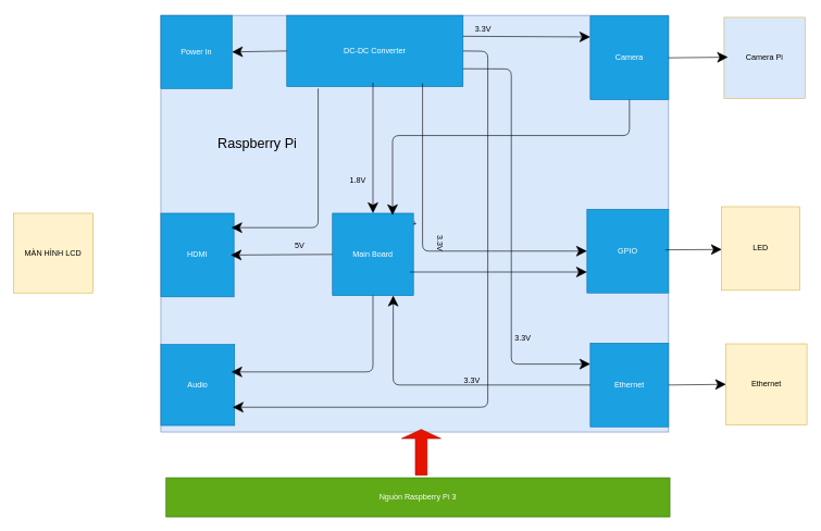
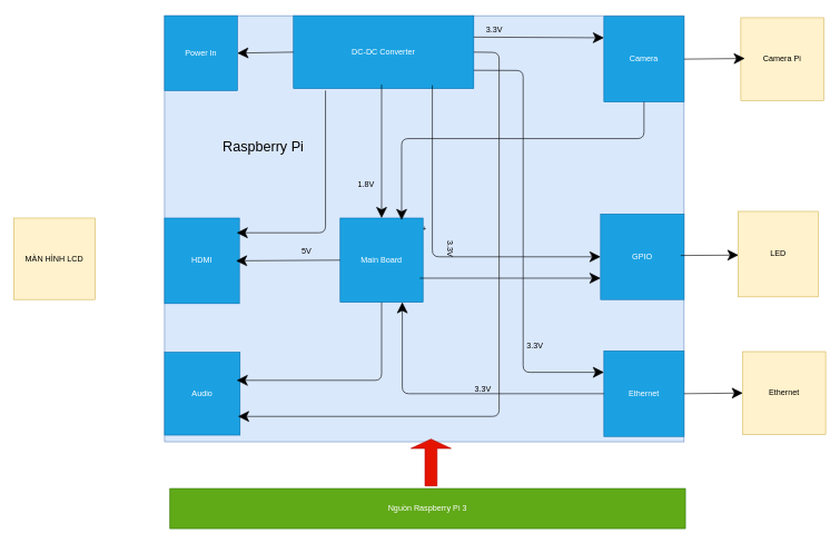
- <mxCell id="5" value="Camera Pi" style="whiteSpace=wrap;html=1;aspect=fixed;hachureGap=4;pointerEvents=0;fillColor=#dae8fc;strokeColor=#d6b656;" parent="1" vertex="1"><mxGeometry x="1109" y="23" width="124" height="124" as="geometry" /></mxCell>
+ <mxCell id="5" value="Camera Pi" style="whiteSpace=wrap;html=1;aspect=fixed;hachureGap=4;pointerEvents=0;fillColor=#fff2cc;strokeColor=#d6b656;" parent="1" vertex="1"><mxGeometry x="1109" y="23" width="124" height="124" as="geometry" /></mxCell>
